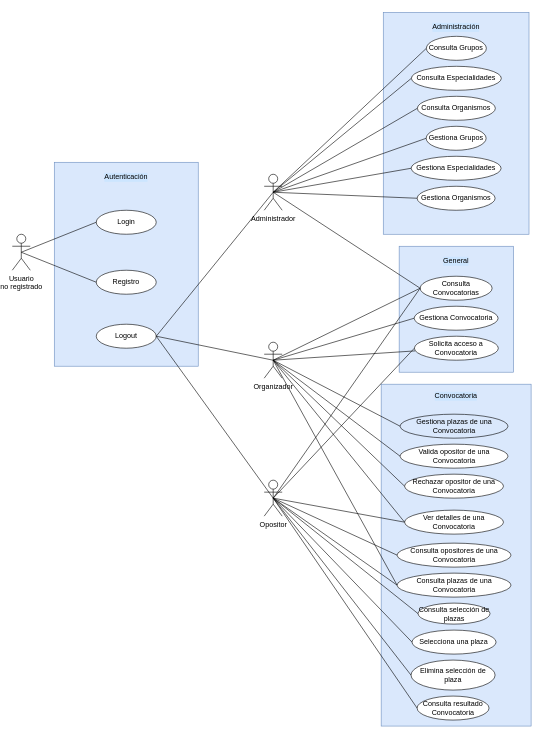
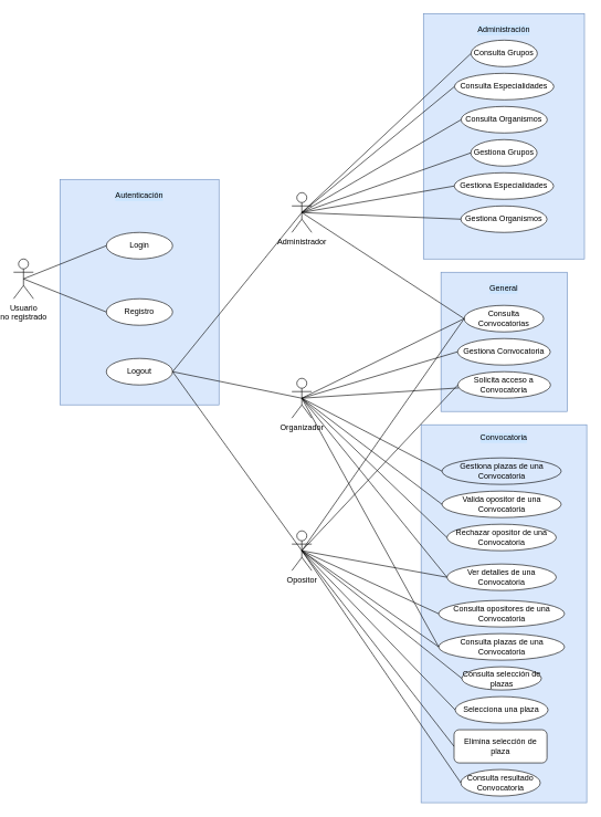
- <mxCell id="62" value="Elimina selección de plaza" style="ellipse;whiteSpace=wrap;html=1;" vertex="1" parent="1"><mxGeometry x="684.75" y="1100" width="140.25" height="50" as="geometry" /></mxCell>
+ <mxCell id="62" value="Elimina selección de plaza" style="whiteSpace=wrap;html=1;rounded=1;" vertex="1" parent="1"><mxGeometry x="684.75" y="1100" width="140.25" height="50" as="geometry" /></mxCell>
